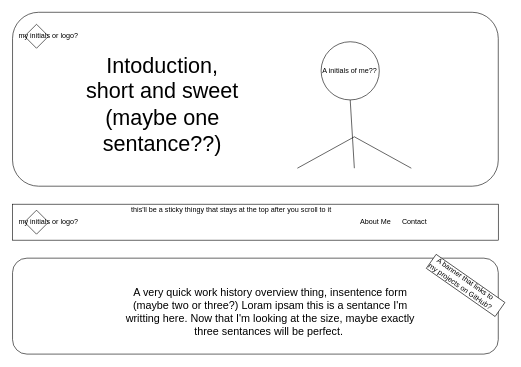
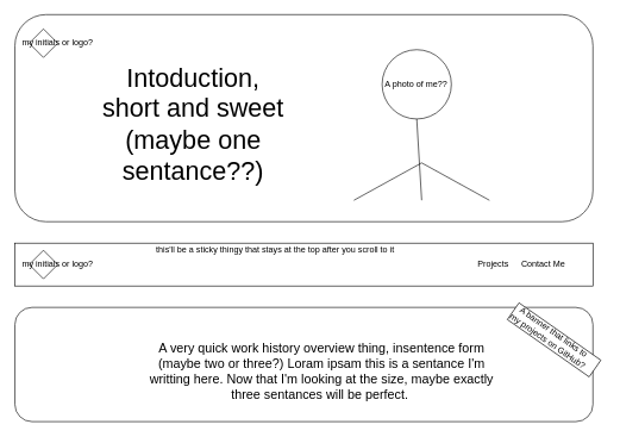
- <mxCell id="13" value="A initials of me??" style="text;html=1;strokeColor=none;fillColor=none;align=center;verticalAlign=middle;whiteSpace=wrap;rounded=0;" vertex="1" parent="8"><mxGeometry x="39.583" y="34.048" width="95" height="47.143" as="geometry" /></mxCell>
+ <mxCell id="13" value="A photo of me??" style="text;html=1;strokeColor=none;fillColor=none;align=center;verticalAlign=middle;whiteSpace=wrap;rounded=0;" vertex="1" parent="8"><mxGeometry x="39.583" y="34.048" width="95" height="47.143" as="geometry" /></mxCell>
- <mxCell id="3" value="About Me" style="text;html=1;resizable=0;autosize=1;align=center;verticalAlign=middle;points=[];fillColor=none;strokeColor=none;rounded=0;" vertex="1" parent="1"><mxGeometry x="590" y="360" width="70" height="20" as="geometry" /></mxCell>
- <mxCell id="4" value="Contact" style="text;html=1;resizable=0;autosize=1;align=center;verticalAlign=middle;points=[];fillColor=none;strokeColor=none;rounded=0;" vertex="1" parent="1"><mxGeometry x="660" y="360" width="60" height="20" as="geometry" /></mxCell>
+ <mxCell id="4" value="Projects" style="text;html=1;resizable=0;autosize=1;align=center;verticalAlign=middle;points=[];fillColor=none;strokeColor=none;rounded=0;" vertex="1" parent="1"><mxGeometry x="660" y="360" width="60" height="20" as="geometry" /></mxCell>
+ <mxCell id="5" value="Contact Me" style="text;html=1;resizable=0;autosize=1;align=center;verticalAlign=middle;points=[];fillColor=none;strokeColor=none;rounded=0;" vertex="1" parent="1"><mxGeometry x="720" y="360" width="80" height="20" as="geometry" /></mxCell>
